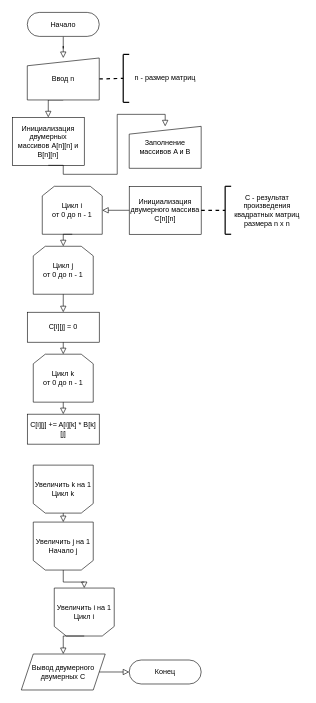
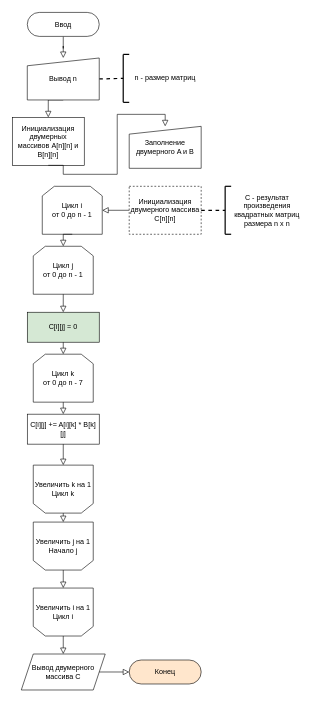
- <mxCell id="3" value="Начало" style="rounded=1;whiteSpace=wrap;html=1;fontSize=12;glass=0;strokeWidth=1;shadow=0;arcSize=50;" parent="1" vertex="1"><mxGeometry x="45" y="20" width="120" height="40" as="geometry" /></mxCell>
+ <mxCell id="3" value="Ввод" style="rounded=1;whiteSpace=wrap;html=1;fontSize=12;glass=0;strokeWidth=1;shadow=0;arcSize=50;" parent="1" vertex="1"><mxGeometry x="45" y="20" width="120" height="40" as="geometry" /></mxCell>
- <mxCell id="21" value="&lt;span&gt;Ввод n&lt;/span&gt;" style="shape=manualInput;whiteSpace=wrap;html=1;size=13;" vertex="1" parent="1"><mxGeometry x="45" y="96" width="120" height="70" as="geometry" /></mxCell>
+ <mxCell id="21" value="&lt;span&gt;Вывод n&lt;/span&gt;" style="shape=manualInput;whiteSpace=wrap;html=1;size=13;" vertex="1" parent="1"><mxGeometry x="45" y="96" width="120" height="70" as="geometry" /></mxCell>
- <mxCell id="22" value="Заполнение массивов A и B" style="shape=manualInput;whiteSpace=wrap;html=1;size=13;" vertex="1" parent="1"><mxGeometry x="215" y="210" width="120" height="70" as="geometry" /></mxCell>
+ <mxCell id="22" value="Заполнение двумерного A и B" style="shape=manualInput;whiteSpace=wrap;html=1;size=13;" vertex="1" parent="1"><mxGeometry x="215" y="210" width="120" height="70" as="geometry" /></mxCell>
- <mxCell id="12" value="Инициализация двумерного массива C[n][n]" style="rounded=0;whiteSpace=wrap;html=1;" vertex="1" parent="1"><mxGeometry x="215" y="310" width="120" height="80" as="geometry" /></mxCell>
+ <mxCell id="12" value="Инициализация двумерного массива C[n][n]" style="rounded=0;whiteSpace=wrap;html=1;dashed=1;" vertex="1" parent="1"><mxGeometry x="215" y="310" width="120" height="80" as="geometry" /></mxCell>
- <mxCell id="25" value="C[i][j] = 0" style="rounded=0;whiteSpace=wrap;html=1;" vertex="1" parent="1"><mxGeometry x="45" y="520" width="120" height="50" as="geometry" /></mxCell>
+ <mxCell id="25" value="C[i][j] = 0" style="rounded=0;whiteSpace=wrap;html=1;fillColor=#d5e8d4;" vertex="1" parent="1"><mxGeometry x="45" y="520" width="120" height="50" as="geometry" /></mxCell>
- <mxCell id="26" value="Цикл k&lt;br&gt;от 0 до n - 1" style="shape=loopLimit;whiteSpace=wrap;html=1;" vertex="1" parent="1"><mxGeometry x="55" y="590" width="100" height="80" as="geometry" /></mxCell>
+ <mxCell id="26" value="Цикл k&lt;br&gt;от 0 до n - 7" style="shape=loopLimit;whiteSpace=wrap;html=1;" vertex="1" parent="1"><mxGeometry x="55" y="590" width="100" height="80" as="geometry" /></mxCell>
+ <mxCell id="34" value="" style="rounded=0;html=1;jettySize=auto;orthogonalLoop=1;fontSize=11;endArrow=block;endFill=0;endSize=8;strokeWidth=1;shadow=0;labelBackgroundColor=none;edgeStyle=orthogonalEdgeStyle;exitX=0.5;exitY=1;exitDx=0;exitDy=0;entryX=0.5;entryY=0;entryDx=0;entryDy=0;" edge="1" parent="1" source="28" target="27"><mxGeometry relative="1" as="geometry"><mxPoint x="205" y="749.62" as="sourcePoint" /><mxPoint x="205" y="860.382" as="targetPoint" /></mxGeometry></mxCell>
- <mxCell id="20" value="Увеличить i на 1&lt;br&gt;Цикл i" style="shape=loopLimit;whiteSpace=wrap;html=1;flipV=1;" vertex="1" parent="1"><mxGeometry x="90" y="980" width="100" height="80" as="geometry" /></mxCell>
+ <mxCell id="20" value="Увеличить i на 1&lt;br&gt;Цикл i" style="shape=loopLimit;whiteSpace=wrap;html=1;flipV=1;" vertex="1" parent="1"><mxGeometry x="55" y="980" width="100" height="80" as="geometry" /></mxCell>
- <mxCell id="36" value="Вывод двумерного двумерных C" style="shape=parallelogram;perimeter=parallelogramPerimeter;whiteSpace=wrap;html=1;fixedSize=1;" vertex="1" parent="1"><mxGeometry x="35" y="1090" width="140" height="60" as="geometry" /></mxCell>
+ <mxCell id="36" value="Вывод двумерного массива C" style="shape=parallelogram;perimeter=parallelogramPerimeter;whiteSpace=wrap;html=1;fixedSize=1;" vertex="1" parent="1"><mxGeometry x="35" y="1090" width="140" height="60" as="geometry" /></mxCell>
- <mxCell id="37" value="Конец" style="rounded=1;whiteSpace=wrap;html=1;fontSize=12;glass=0;strokeWidth=1;shadow=0;arcSize=50;" vertex="1" parent="1"><mxGeometry x="215" y="1100" width="120" height="40" as="geometry" /></mxCell>
+ <mxCell id="37" value="Конец" style="rounded=1;whiteSpace=wrap;html=1;fontSize=12;glass=0;strokeWidth=1;shadow=0;arcSize=50;fillColor=#ffe6cc;" vertex="1" parent="1"><mxGeometry x="215" y="1100" width="120" height="40" as="geometry" /></mxCell>
